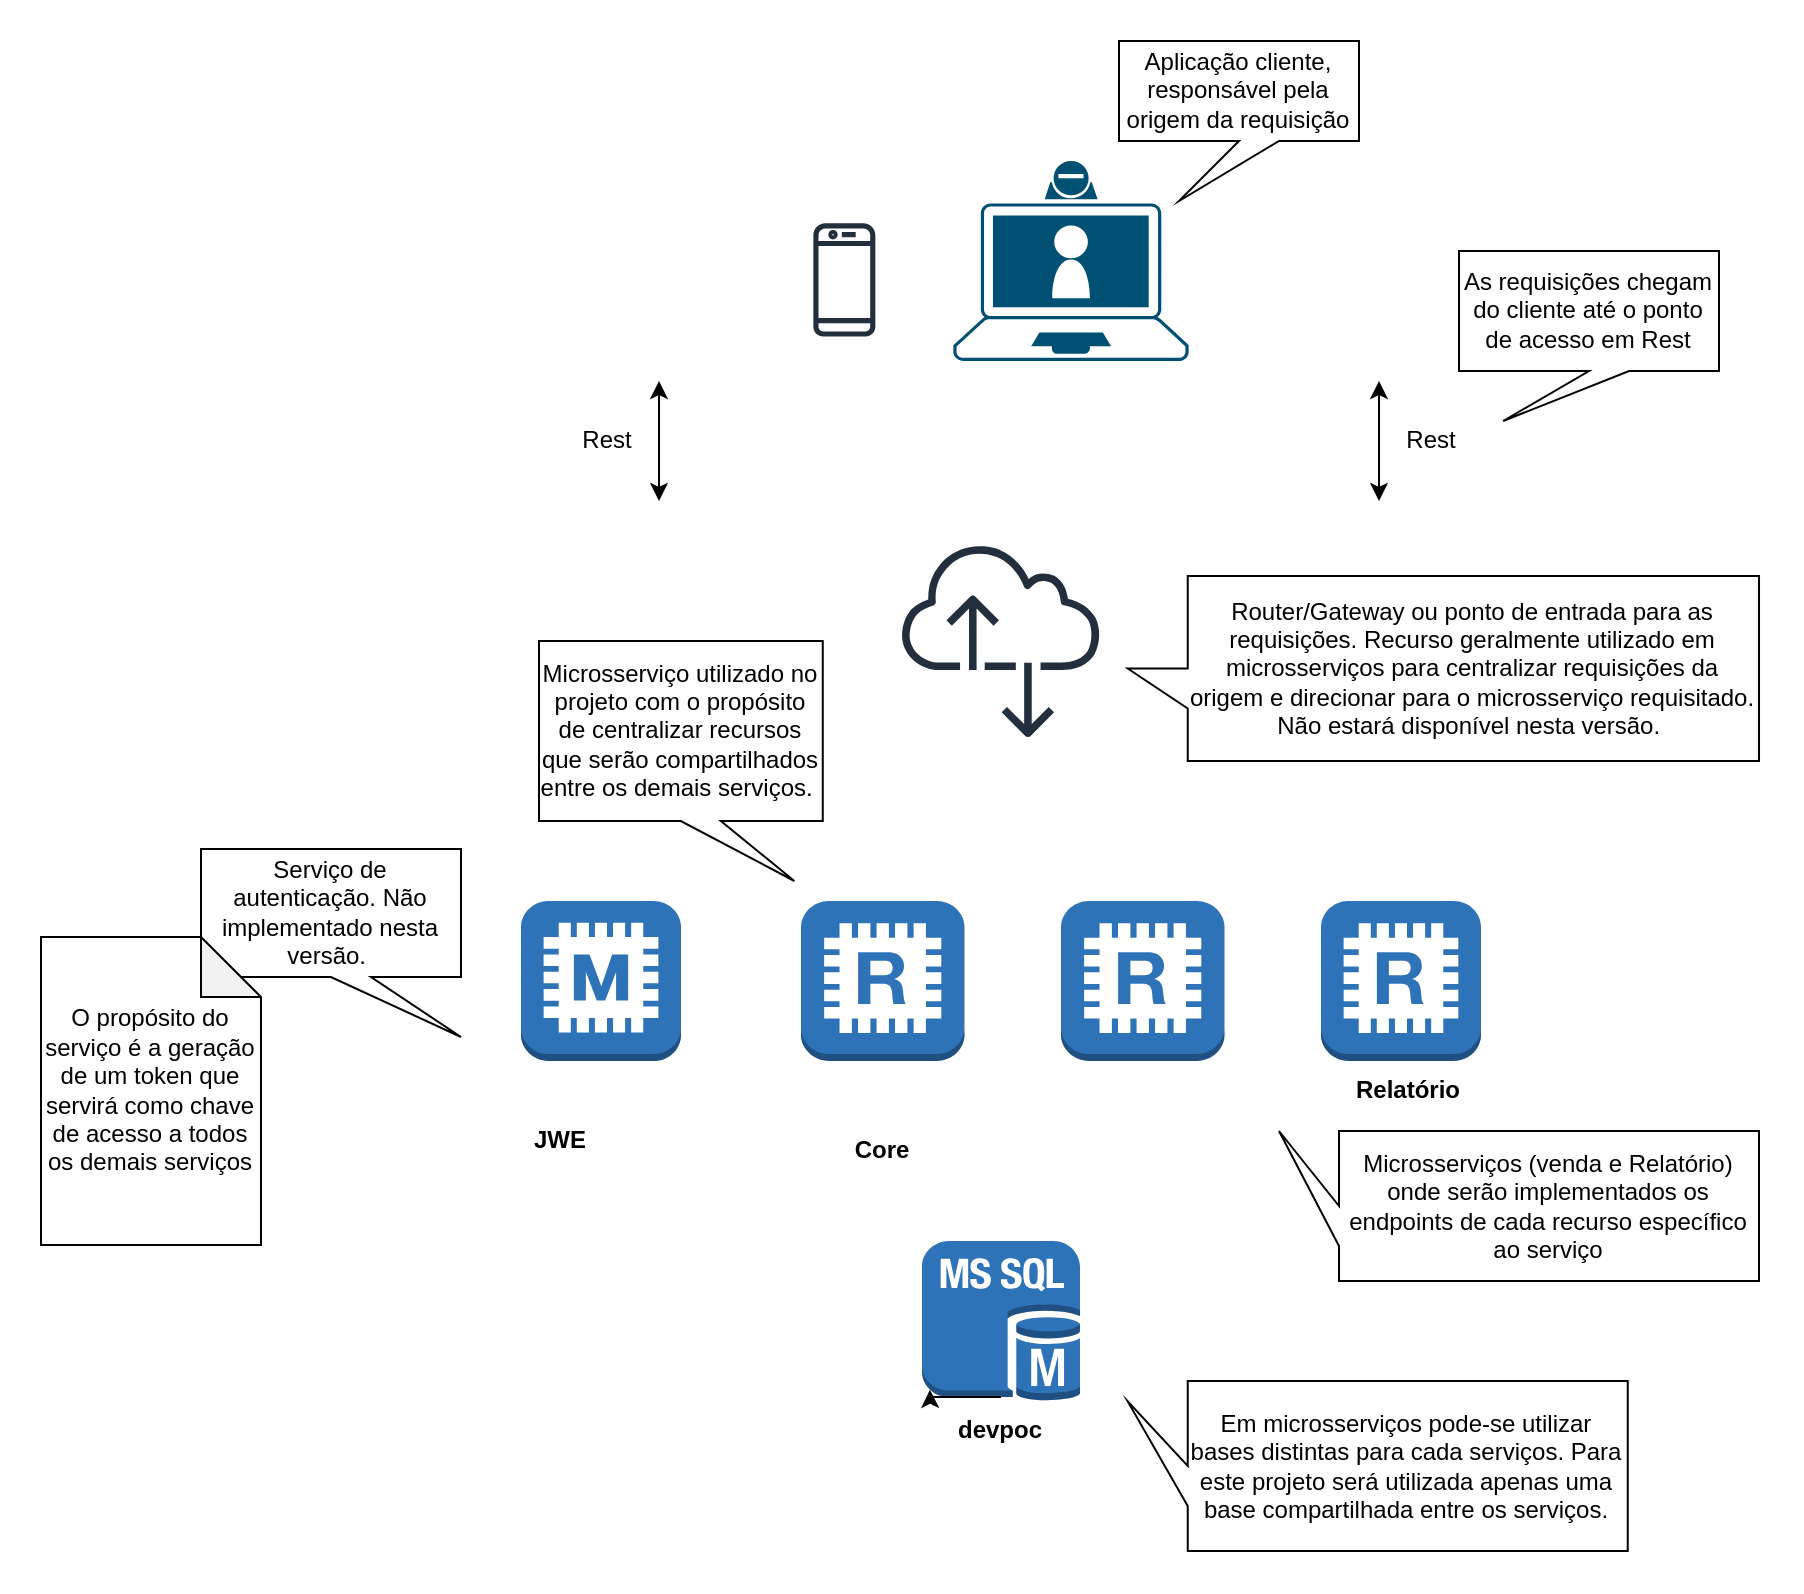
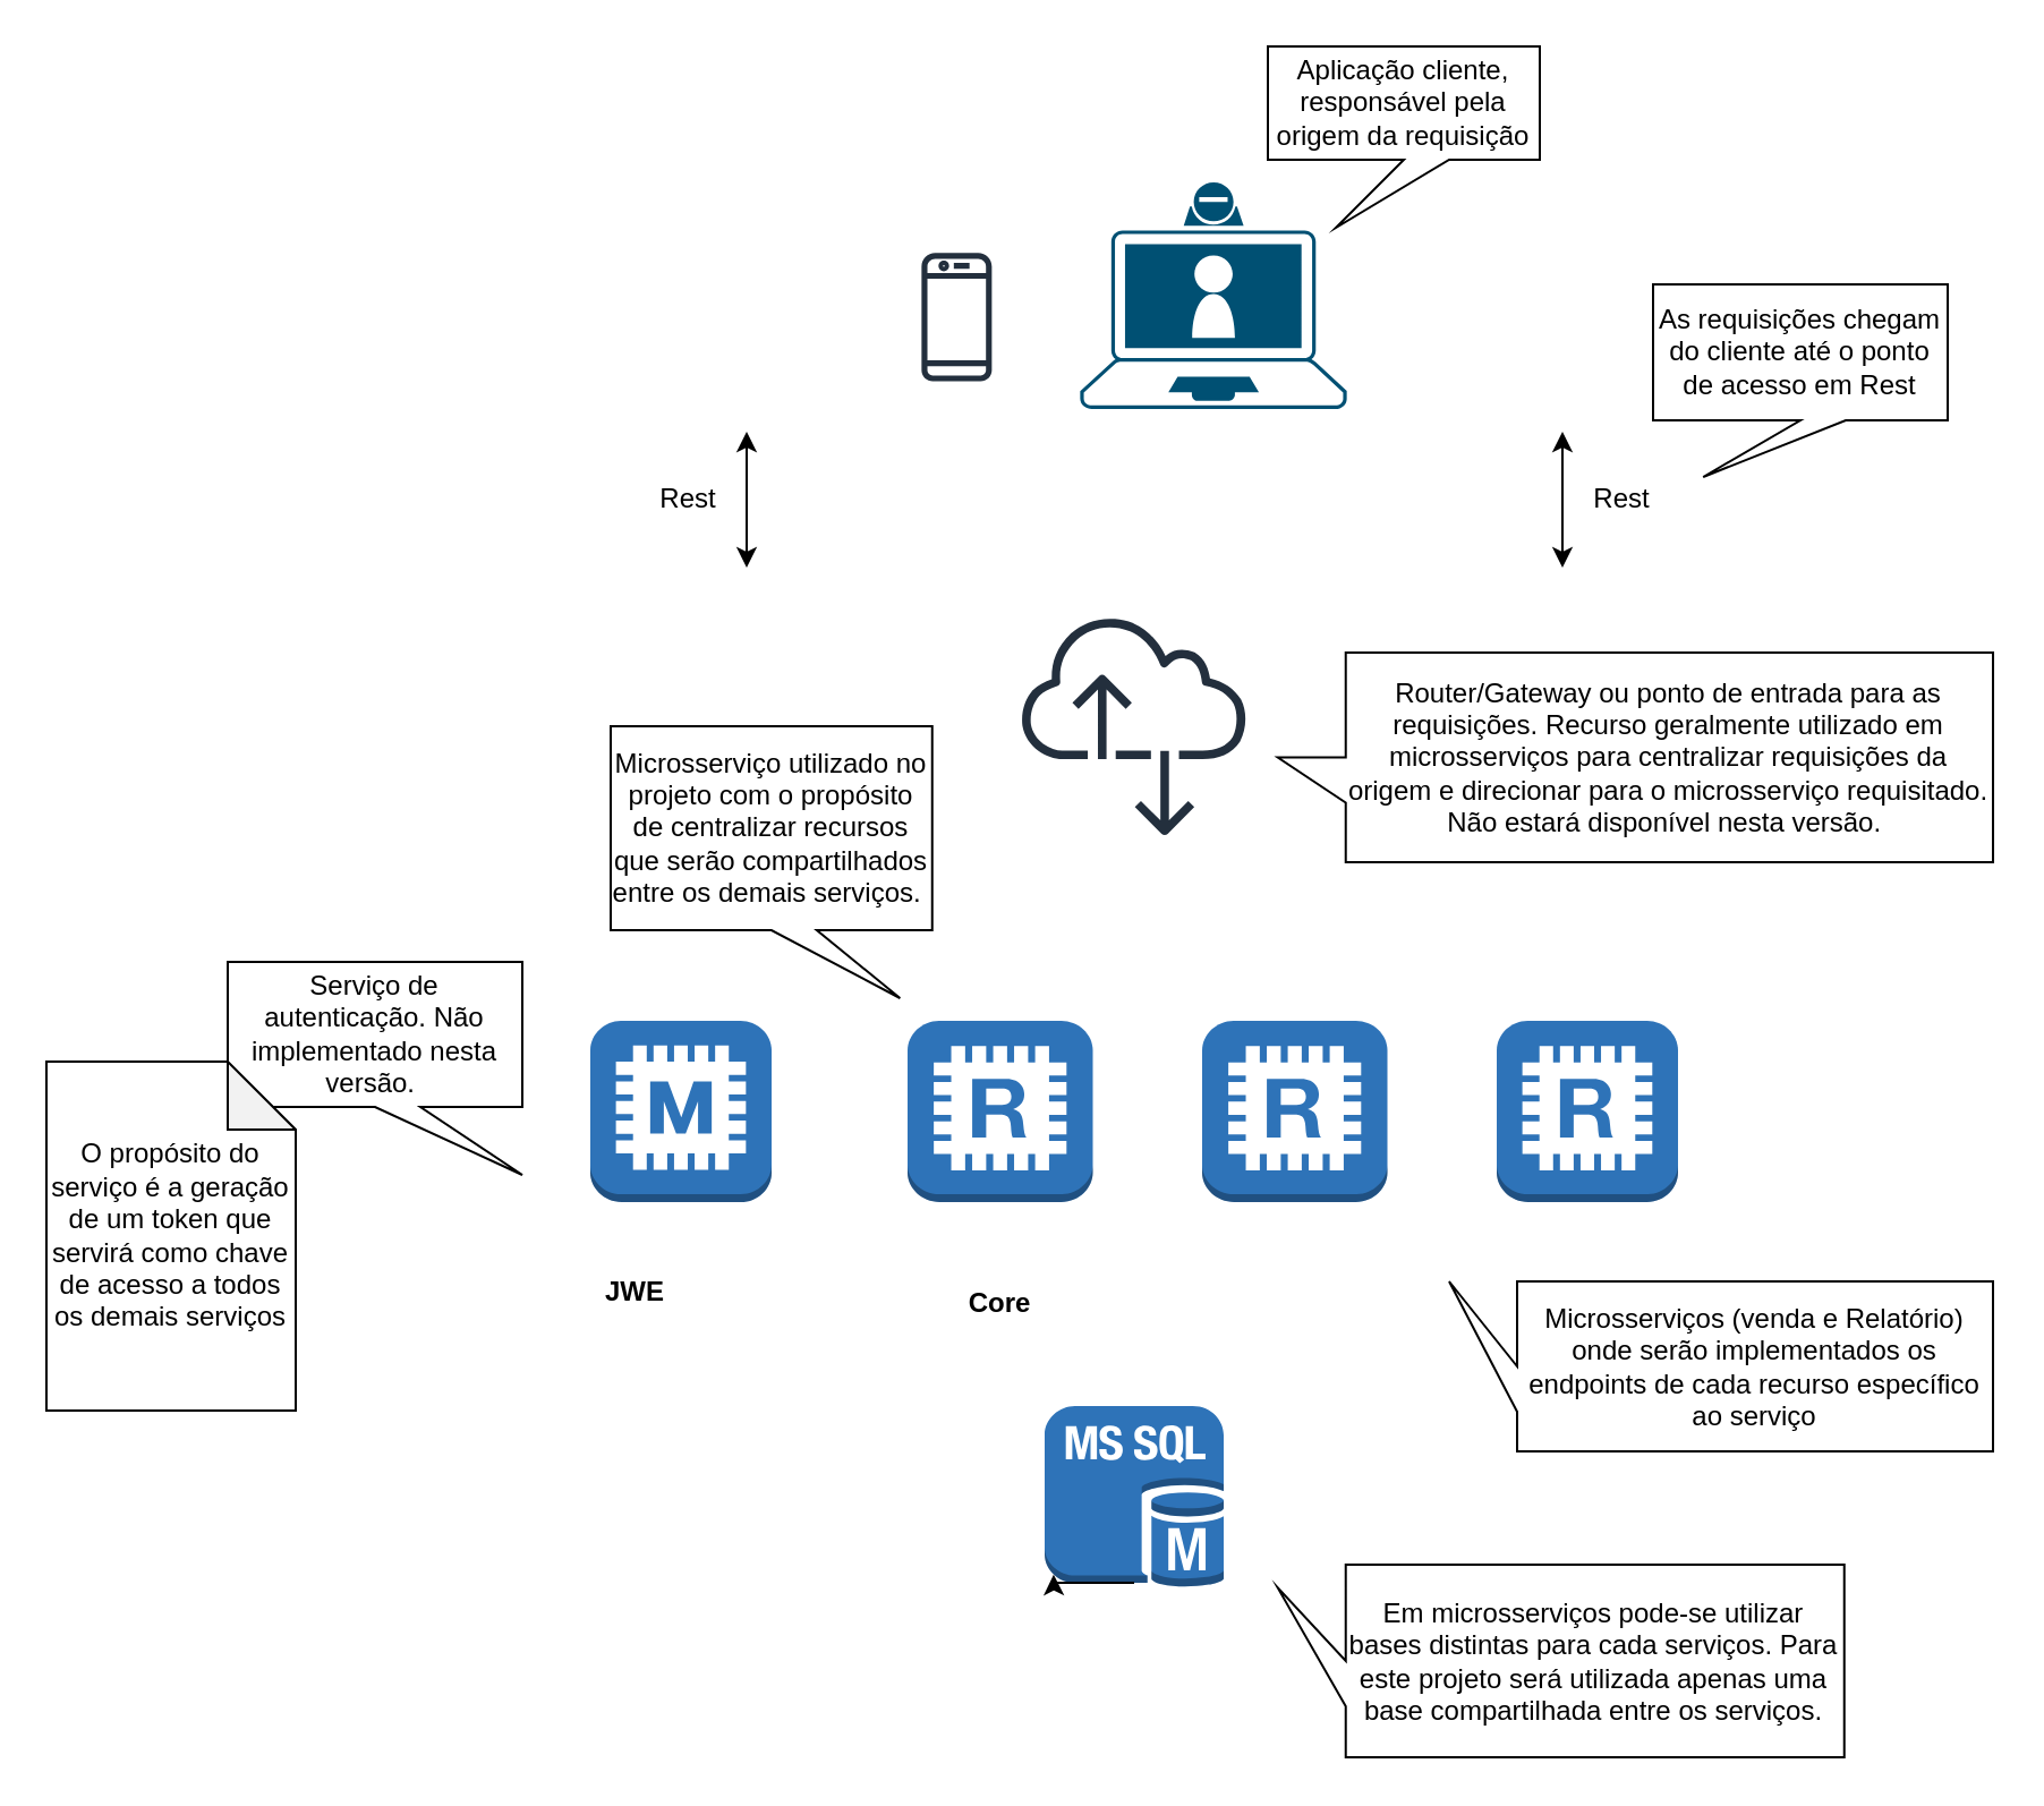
- <mxCell id="18" value="&lt;b&gt;Relatório&lt;/b&gt;" style="text;html=1;strokeColor=none;fillColor=none;align=center;verticalAlign=middle;whiteSpace=wrap;rounded=0;" vertex="1" parent="1"><mxGeometry x="674" y="530" width="60" height="30" as="geometry" /></mxCell>
- <mxCell id="24" value="devpoc" style="text;html=1;strokeColor=none;fillColor=none;align=center;verticalAlign=middle;whiteSpace=wrap;rounded=0;fontStyle=1" vertex="1" parent="1"><mxGeometry x="470" y="700" width="60" height="30" as="geometry" /></mxCell>
